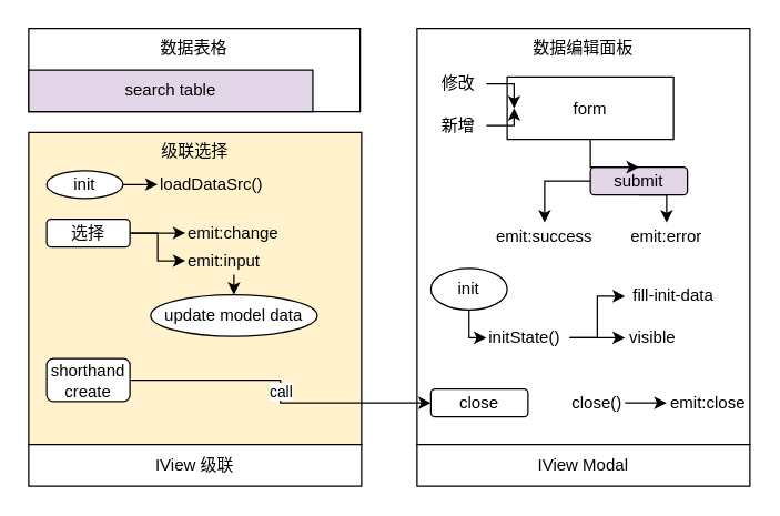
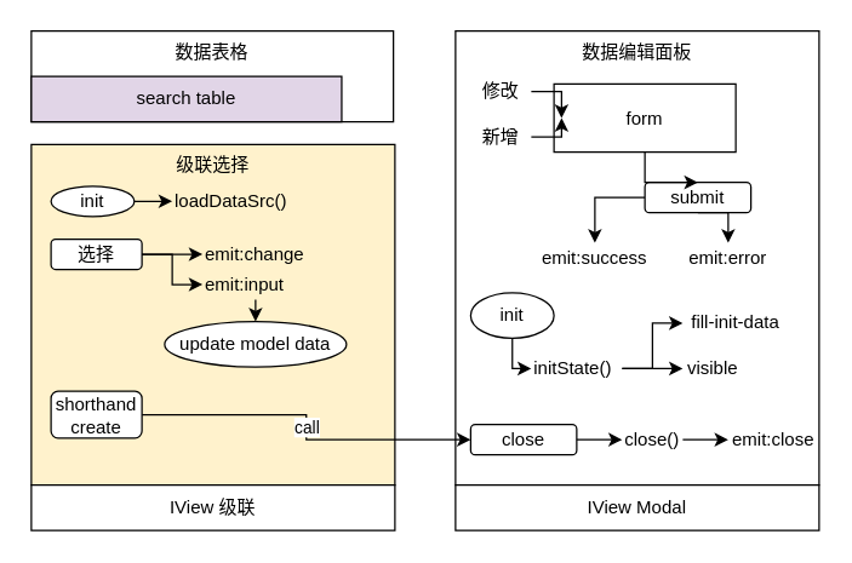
- <mxCell id="13" value="submit" style="rounded=1;whiteSpace=wrap;html=1;fillColor=#e1d5e7;" vertex="1" parent="2"><mxGeometry x="125" y="100" width="70" height="20" as="geometry" /></mxCell>
+ <mxCell id="13" value="submit" style="rounded=1;whiteSpace=wrap;html=1;" vertex="1" parent="2"><mxGeometry x="125" y="100" width="70" height="20" as="geometry" /></mxCell>
+ <mxCell id="18" value="" style="edgeStyle=orthogonalEdgeStyle;rounded=0;orthogonalLoop=1;jettySize=auto;html=1;" edge="1" parent="2" source="16" target="17"><mxGeometry relative="1" as="geometry" /></mxCell>
